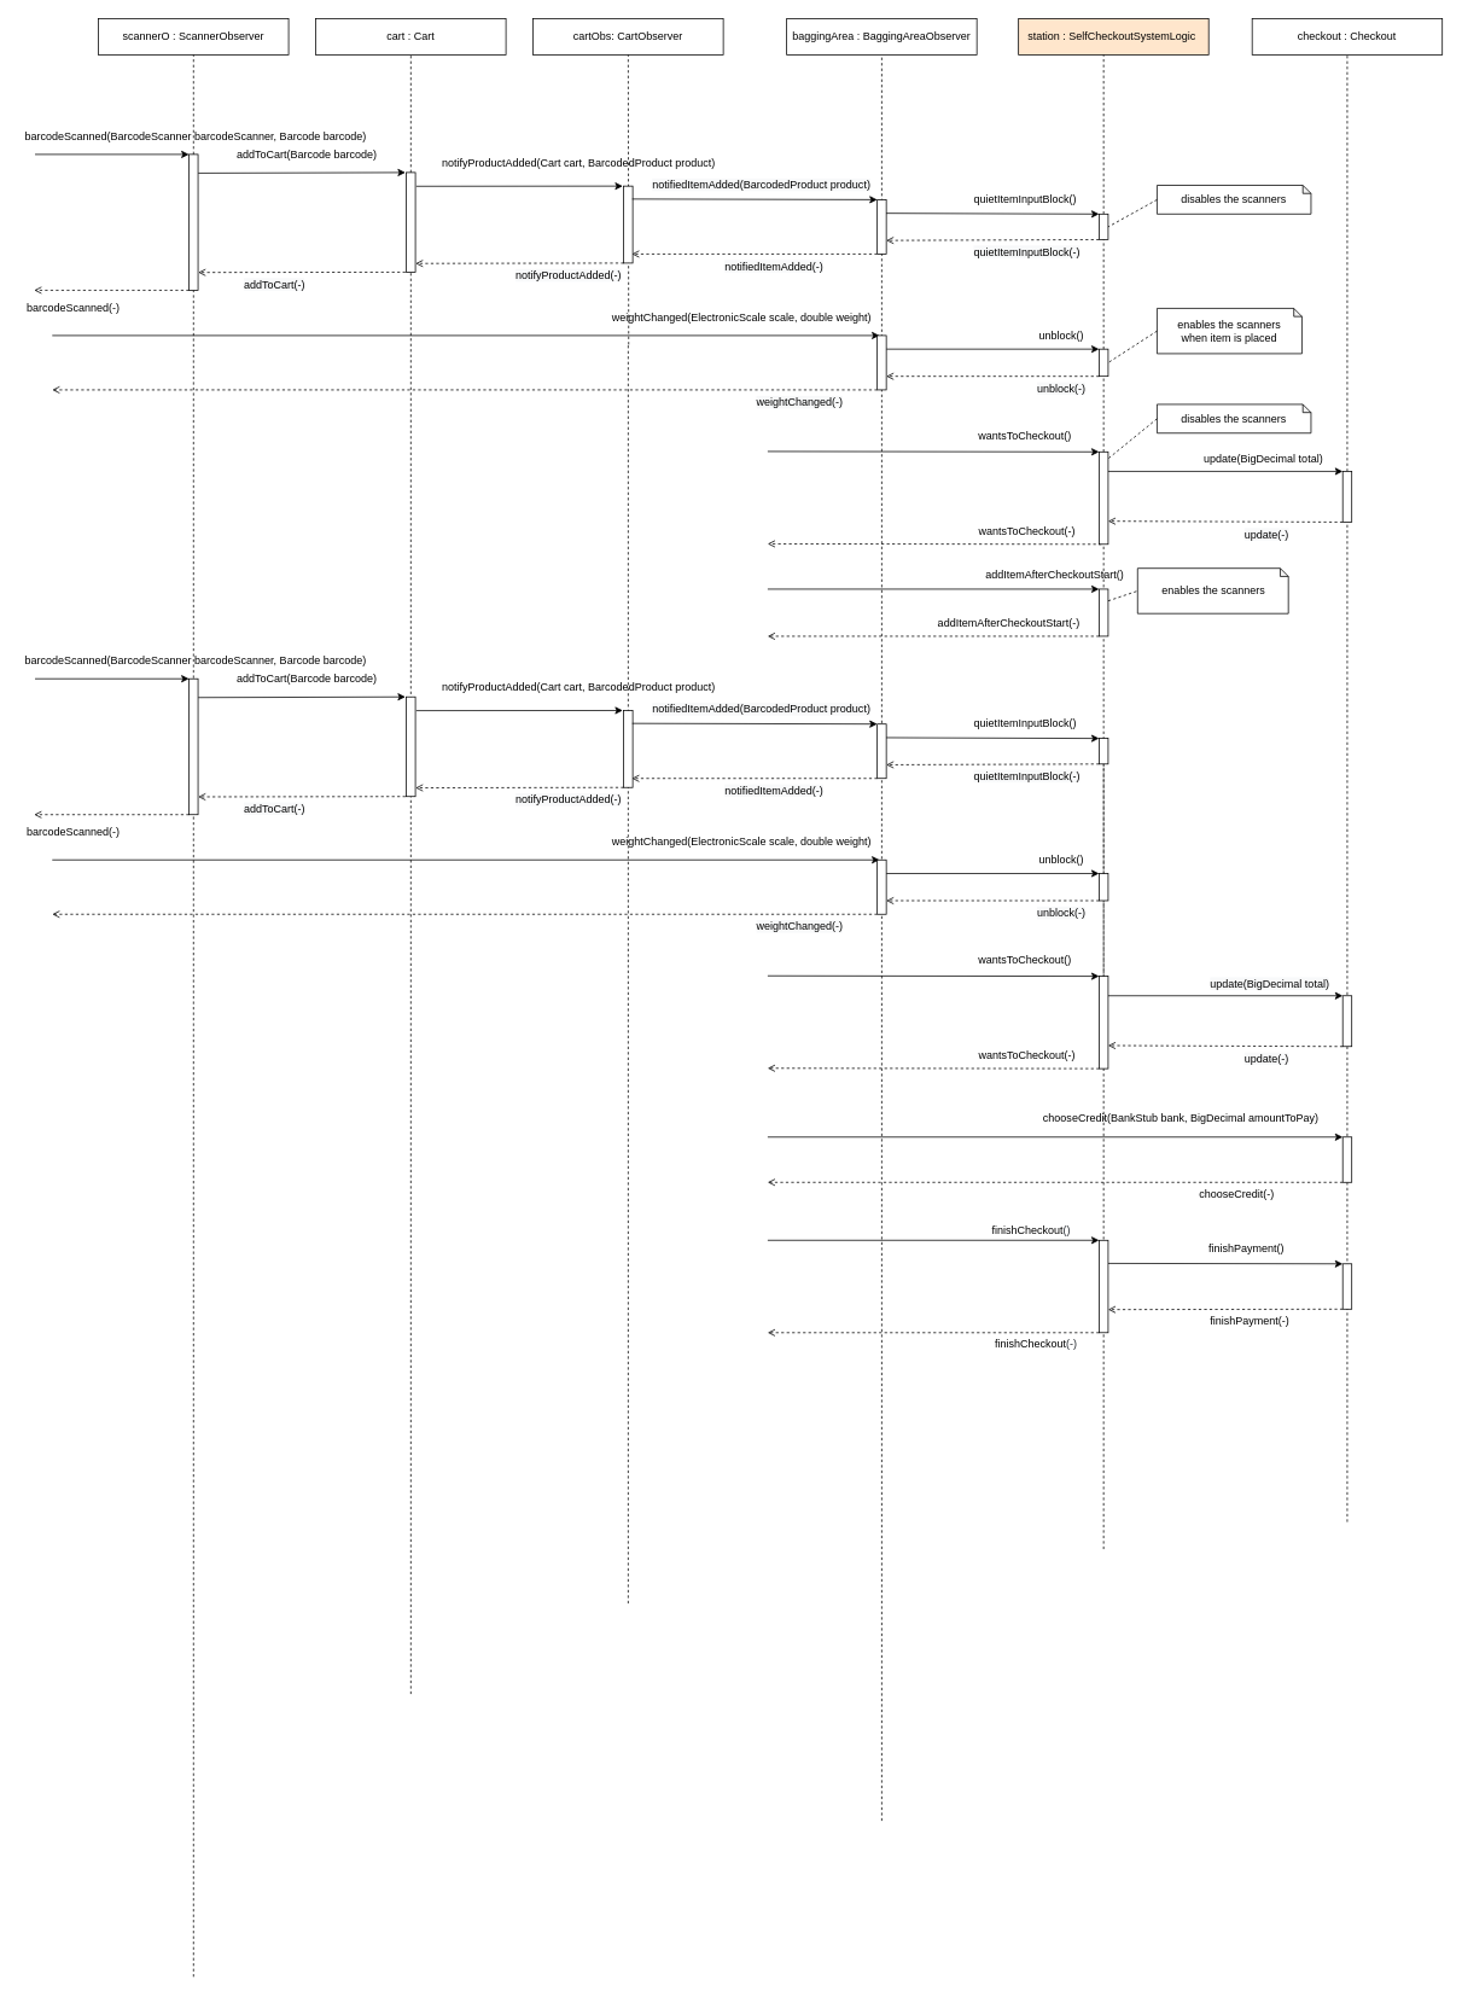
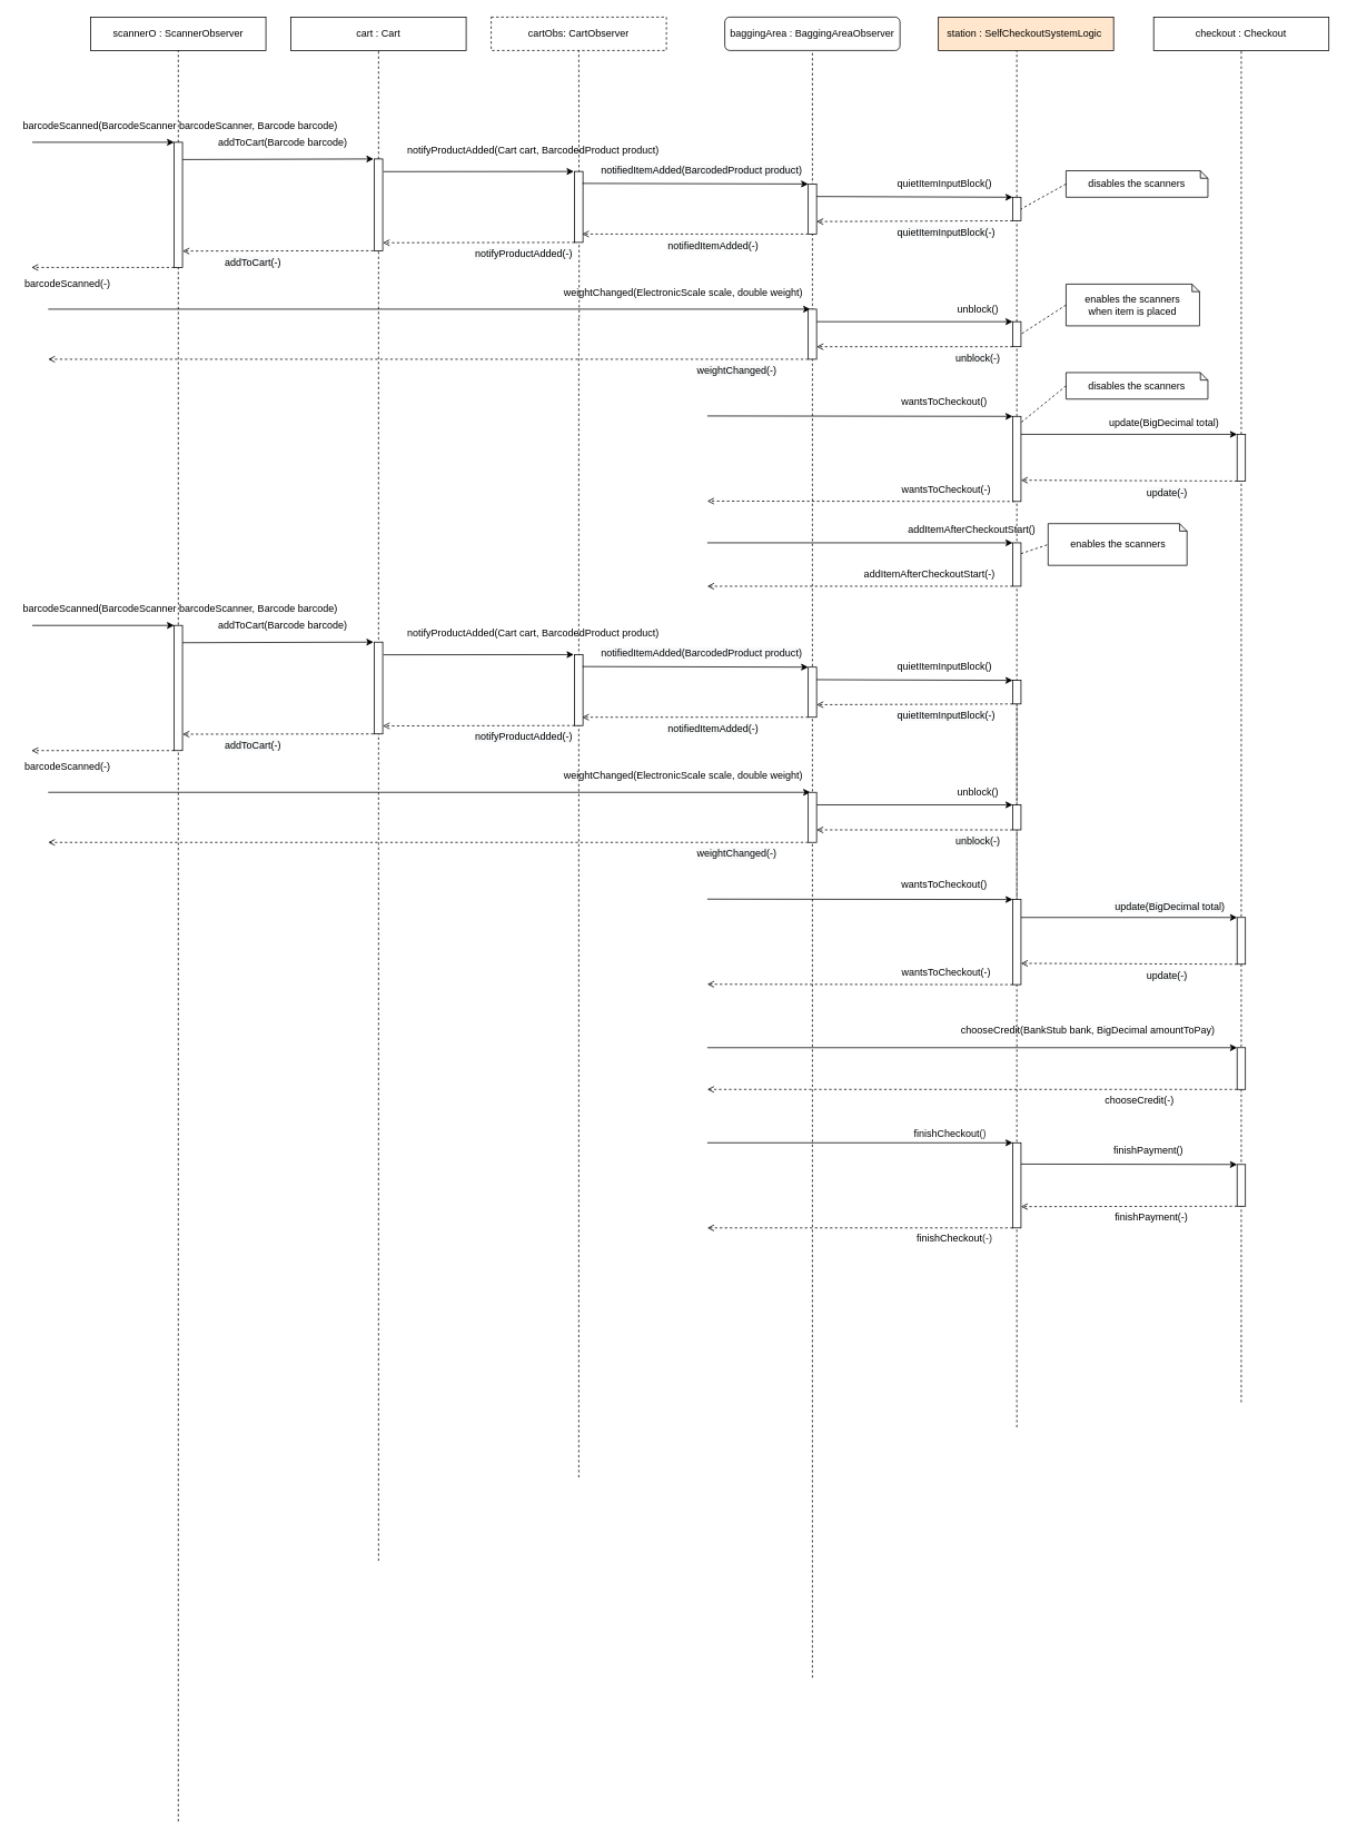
- <mxCell id="6" value="cartObs: CartObserver" style="rounded=0;whiteSpace=wrap;html=1;" parent="1" vertex="1"><mxGeometry x="588" y="20" width="210" height="40" as="geometry" /></mxCell>
+ <mxCell id="6" value="cartObs: CartObserver" style="rounded=0;whiteSpace=wrap;html=1;dashed=1;" parent="1" vertex="1"><mxGeometry x="588" y="20" width="210" height="40" as="geometry" /></mxCell>
- <mxCell id="66" value="baggingArea : BaggingAreaObserver" style="rounded=0;whiteSpace=wrap;html=1;" parent="1" vertex="1"><mxGeometry x="868" y="20" width="210" height="40" as="geometry" /></mxCell>
+ <mxCell id="66" value="baggingArea : BaggingAreaObserver" style="whiteSpace=wrap;html=1;rounded=1;" parent="1" vertex="1"><mxGeometry x="868" y="20" width="210" height="40" as="geometry" /></mxCell>
